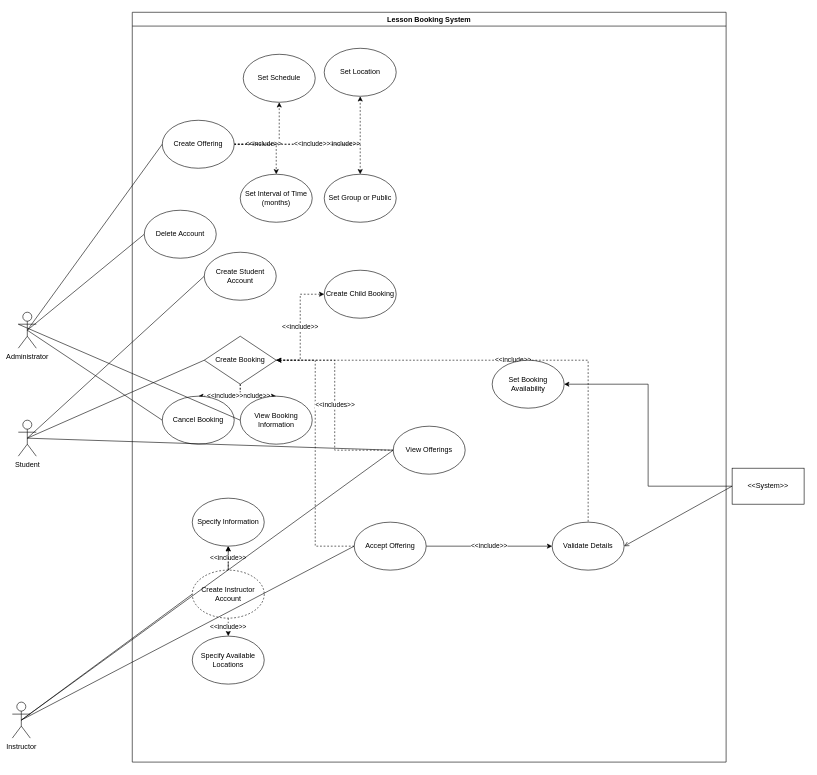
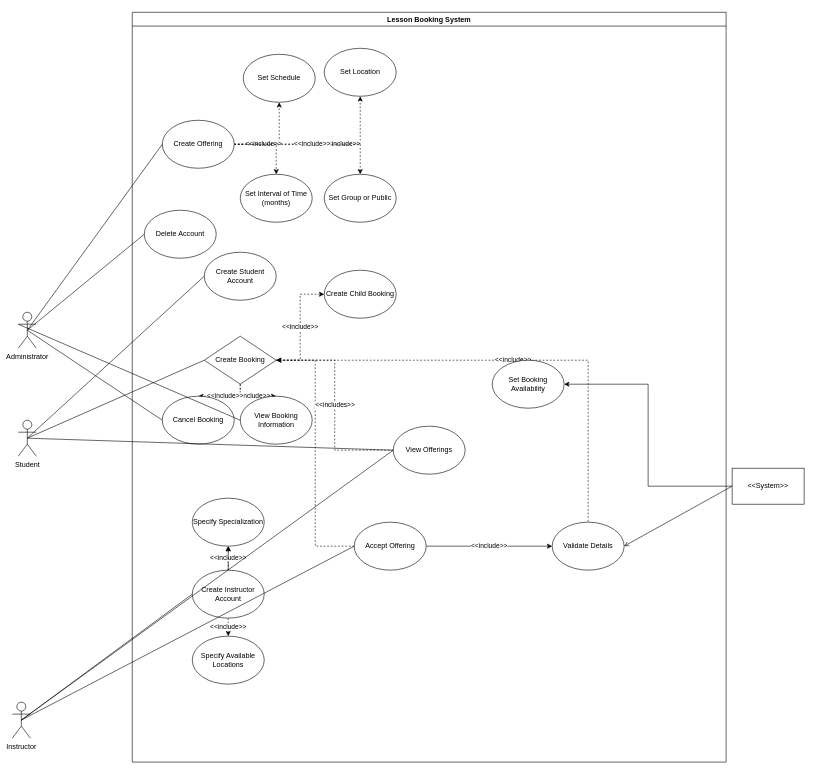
- <mxCell id="29" value="Specify Information" style="ellipse;whiteSpace=wrap;html=1;" vertex="1" parent="3"><mxGeometry x="100" y="810" width="120" height="80" as="geometry" /></mxCell>
+ <mxCell id="29" value="Specify Specialization" style="ellipse;whiteSpace=wrap;html=1;" vertex="1" parent="3"><mxGeometry x="100" y="810" width="120" height="80" as="geometry" /></mxCell>
- <mxCell id="24" value="Create Instructor Account" style="ellipse;whiteSpace=wrap;html=1;dashed=1;" vertex="1" parent="3"><mxGeometry x="100" y="930" width="120" height="80" as="geometry" /></mxCell>
+ <mxCell id="24" value="Create Instructor Account" style="ellipse;whiteSpace=wrap;html=1;" vertex="1" parent="3"><mxGeometry x="100" y="930" width="120" height="80" as="geometry" /></mxCell>
